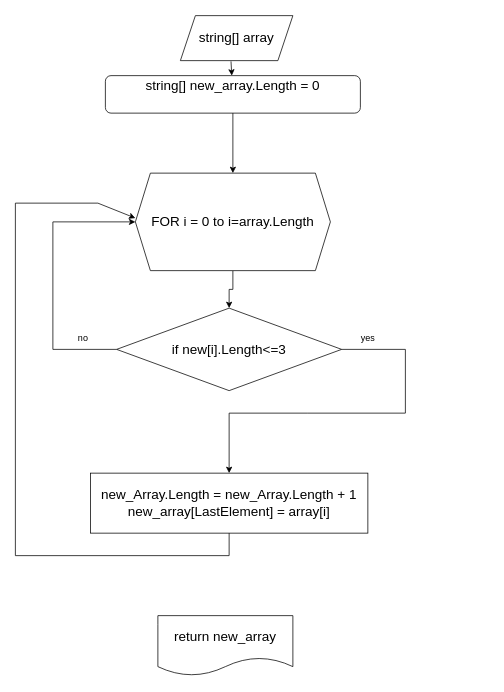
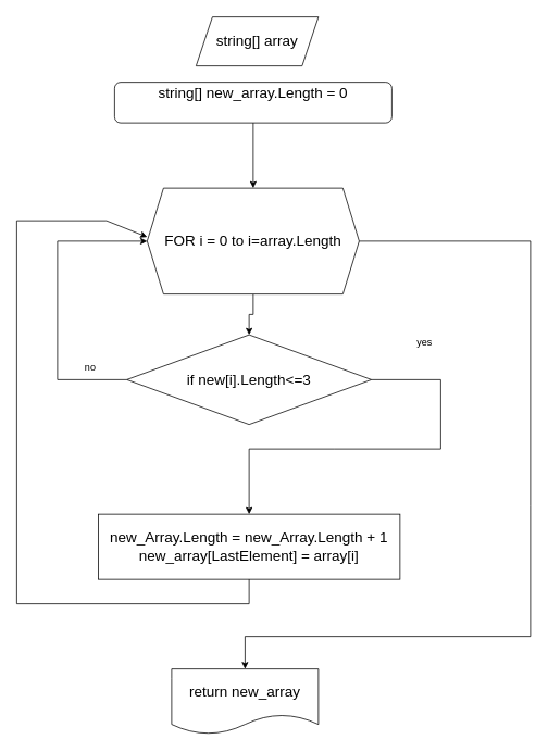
- <mxCell id="6" value="" style="endArrow=classic;html=1;rounded=0;exitX=0.45;exitY=1.017;exitDx=0;exitDy=0;exitPerimeter=0;" parent="1" source="2" target="3" edge="1"><mxGeometry width="50" height="50" relative="1" as="geometry"><mxPoint x="500" y="310" as="sourcePoint" /><mxPoint x="550" y="260" as="targetPoint" /></mxGeometry></mxCell>
- <mxCell id="13" value="yes" style="text;html=1;align=center;verticalAlign=middle;resizable=0;points=[];autosize=1;strokeColor=none;fillColor=none;" parent="1" vertex="1"><mxGeometry x="470" y="435" width="40" height="30" as="geometry" /></mxCell>
+ <mxCell id="13" value="yes" style="text;html=1;align=center;verticalAlign=middle;resizable=0;points=[];autosize=1;strokeColor=none;fillColor=none;" parent="1" vertex="1"><mxGeometry x="500" y="405" width="40" height="30" as="geometry" /></mxCell>
+ <mxCell id="16" value="" style="endArrow=classic;html=1;rounded=0;fontSize=18;exitX=1;exitY=0.5;exitDx=0;exitDy=0;entryX=0.5;entryY=0;entryDx=0;entryDy=0;" parent="1" source="5" target="15" edge="1"><mxGeometry width="50" height="50" relative="1" as="geometry"><mxPoint x="500" y="580" as="sourcePoint" /><mxPoint x="550" y="530" as="targetPoint" /><Array as="points"><mxPoint x="650" y="295" /><mxPoint x="650" y="620" /><mxPoint x="650" y="780" /><mxPoint x="300" y="780" /></Array></mxGeometry></mxCell>
